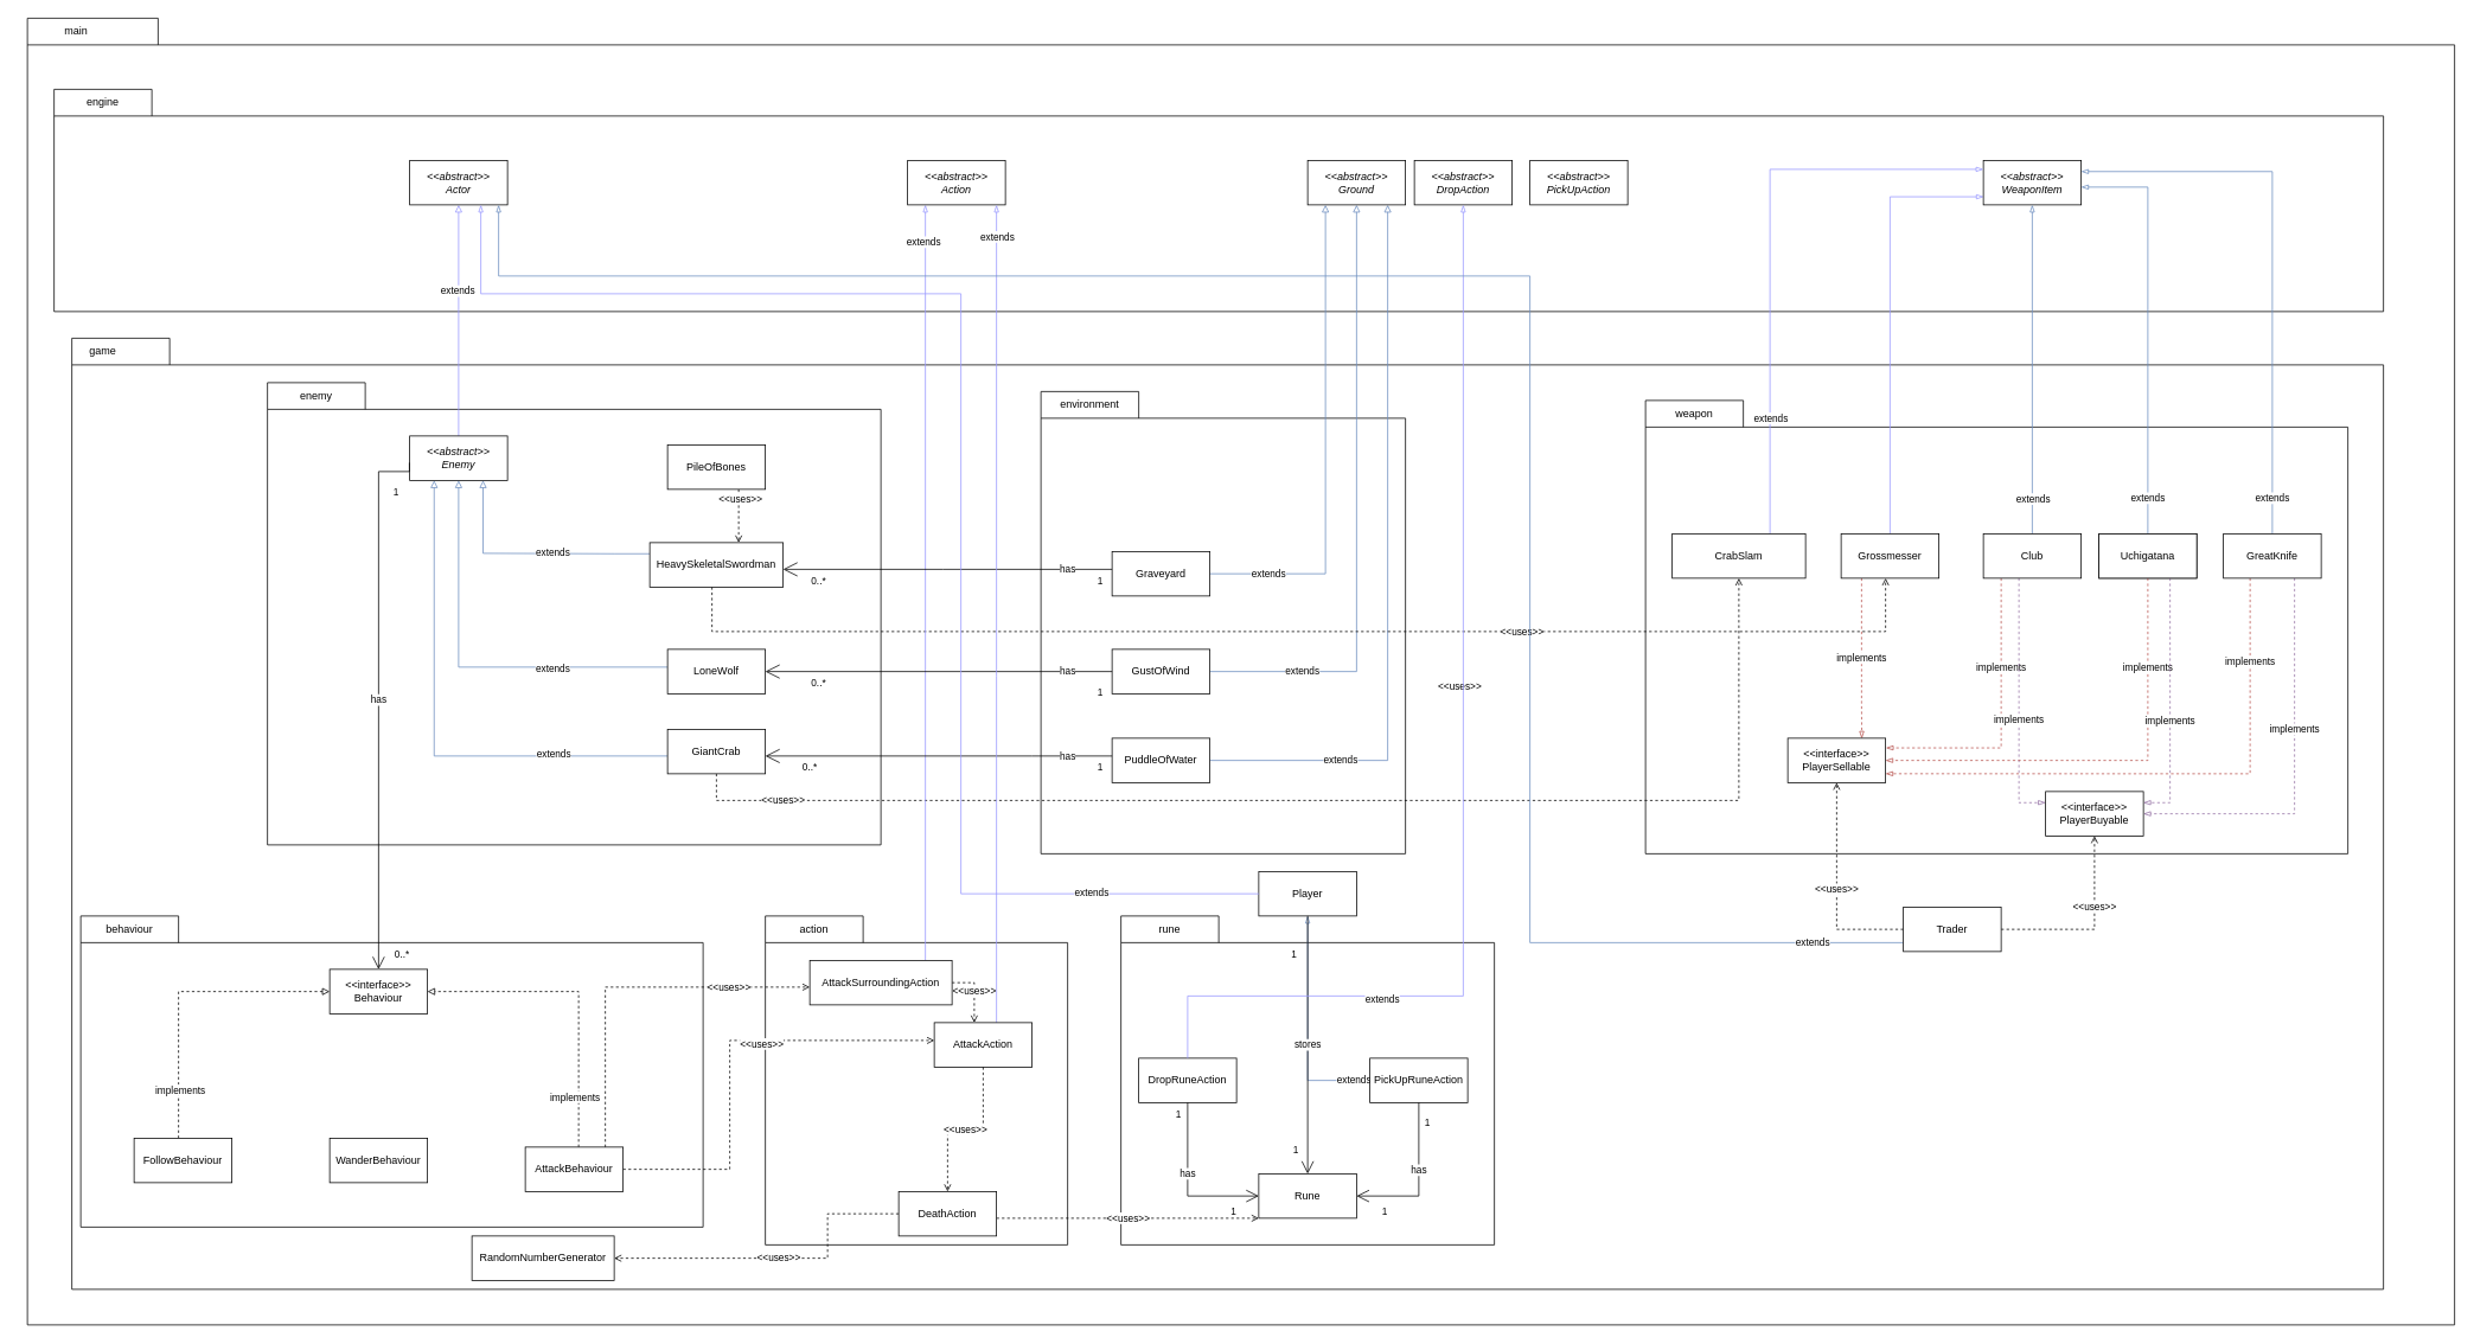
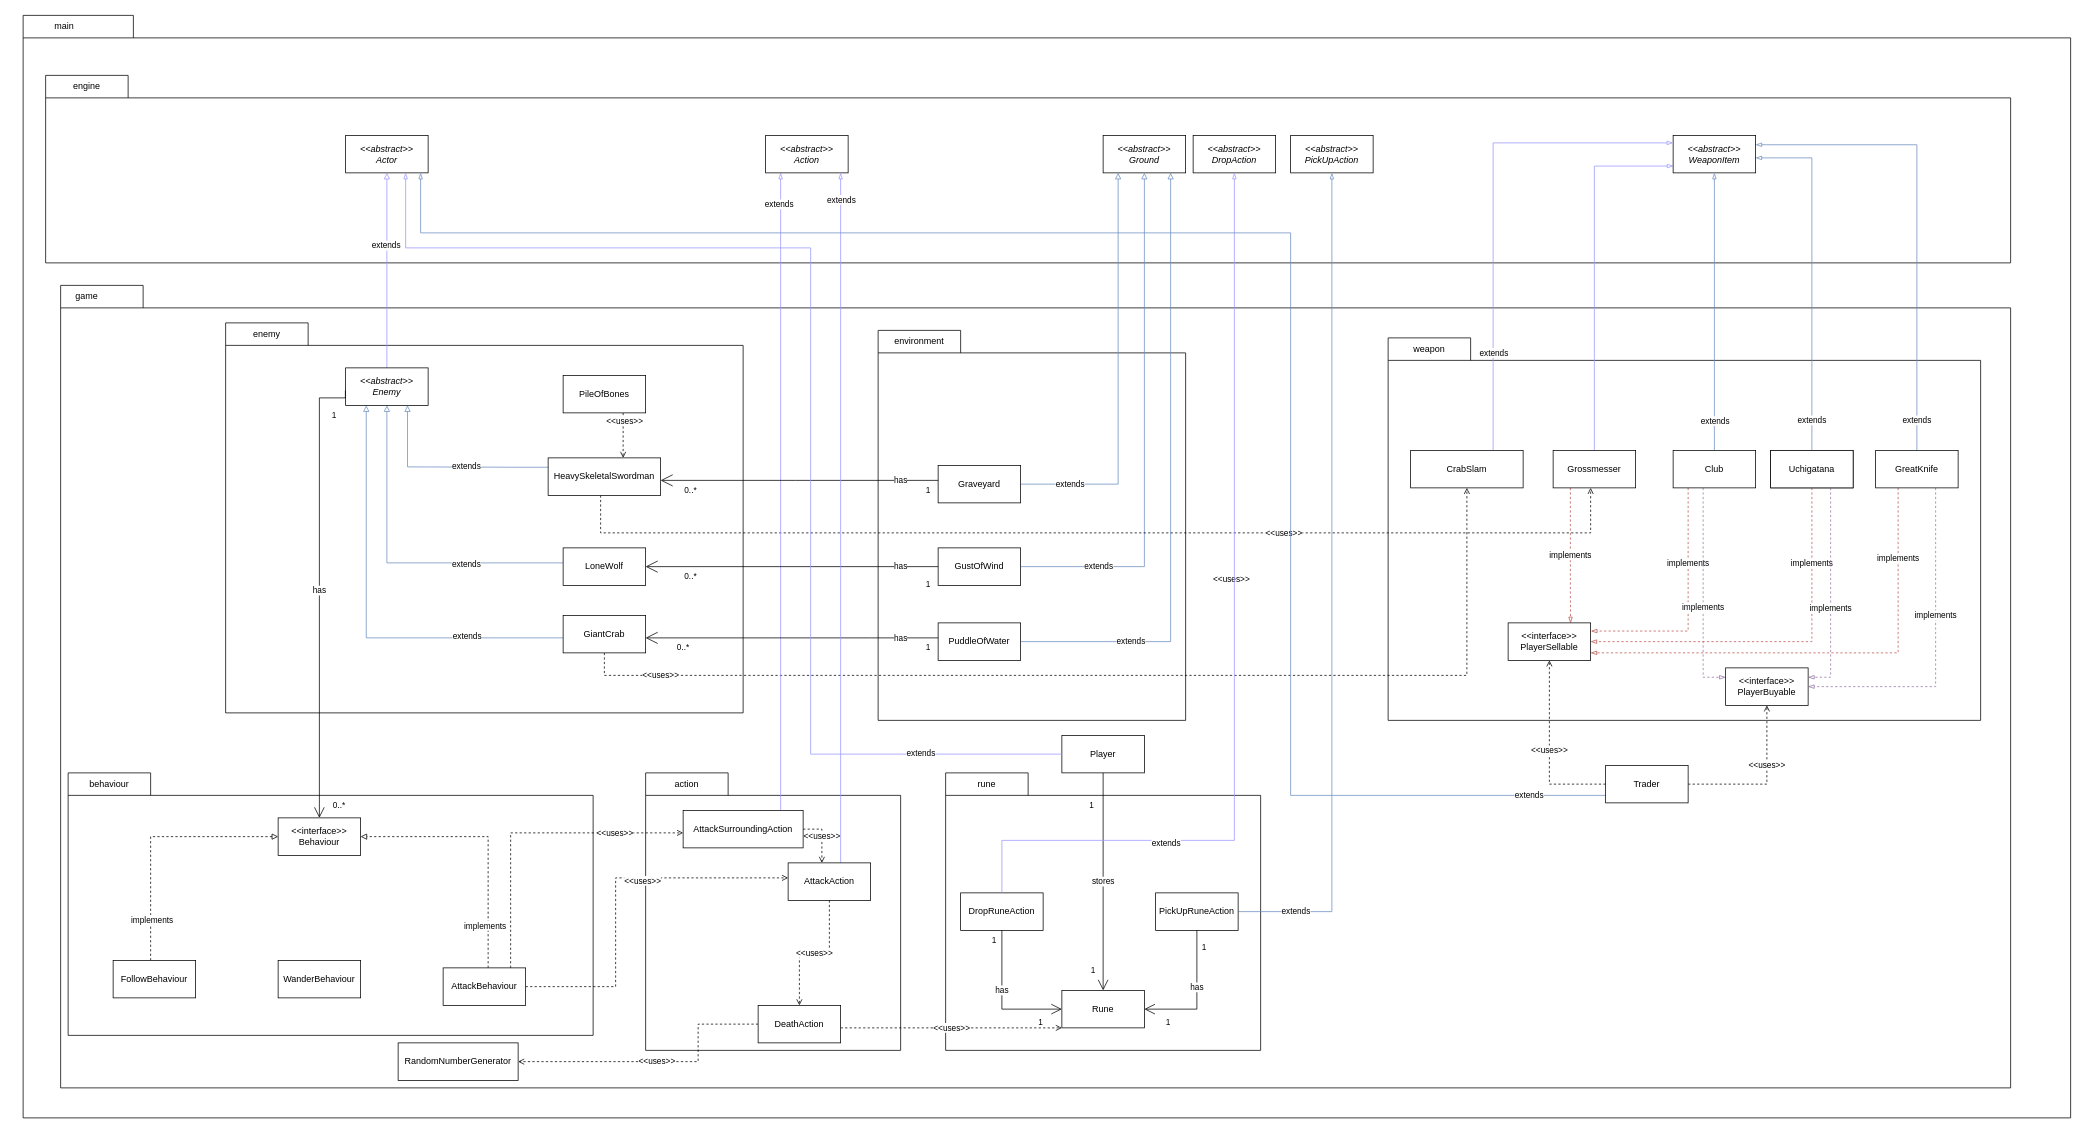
- <mxCell id="95" value="extends" style="edgeStyle=orthogonalEdgeStyle;rounded=0;orthogonalLoop=1;jettySize=auto;html=1;fillColor=#dae8fc;strokeColor=#6c8ebf;endArrow=blockThin;endFill=0;" parent="8" source="96" target="92" edge="1"><mxGeometry x="-0.861" relative="1" as="geometry"><mxPoint as="offset" /></mxGeometry></mxCell>
+ <mxCell id="95" value="extends" style="edgeStyle=orthogonalEdgeStyle;rounded=0;orthogonalLoop=1;jettySize=auto;html=1;fillColor=#dae8fc;strokeColor=#6c8ebf;endArrow=blockThin;endFill=0;" parent="8" source="96" target="88" edge="1"><mxGeometry x="-0.861" relative="1" as="geometry"><mxPoint as="offset" /></mxGeometry></mxCell>
